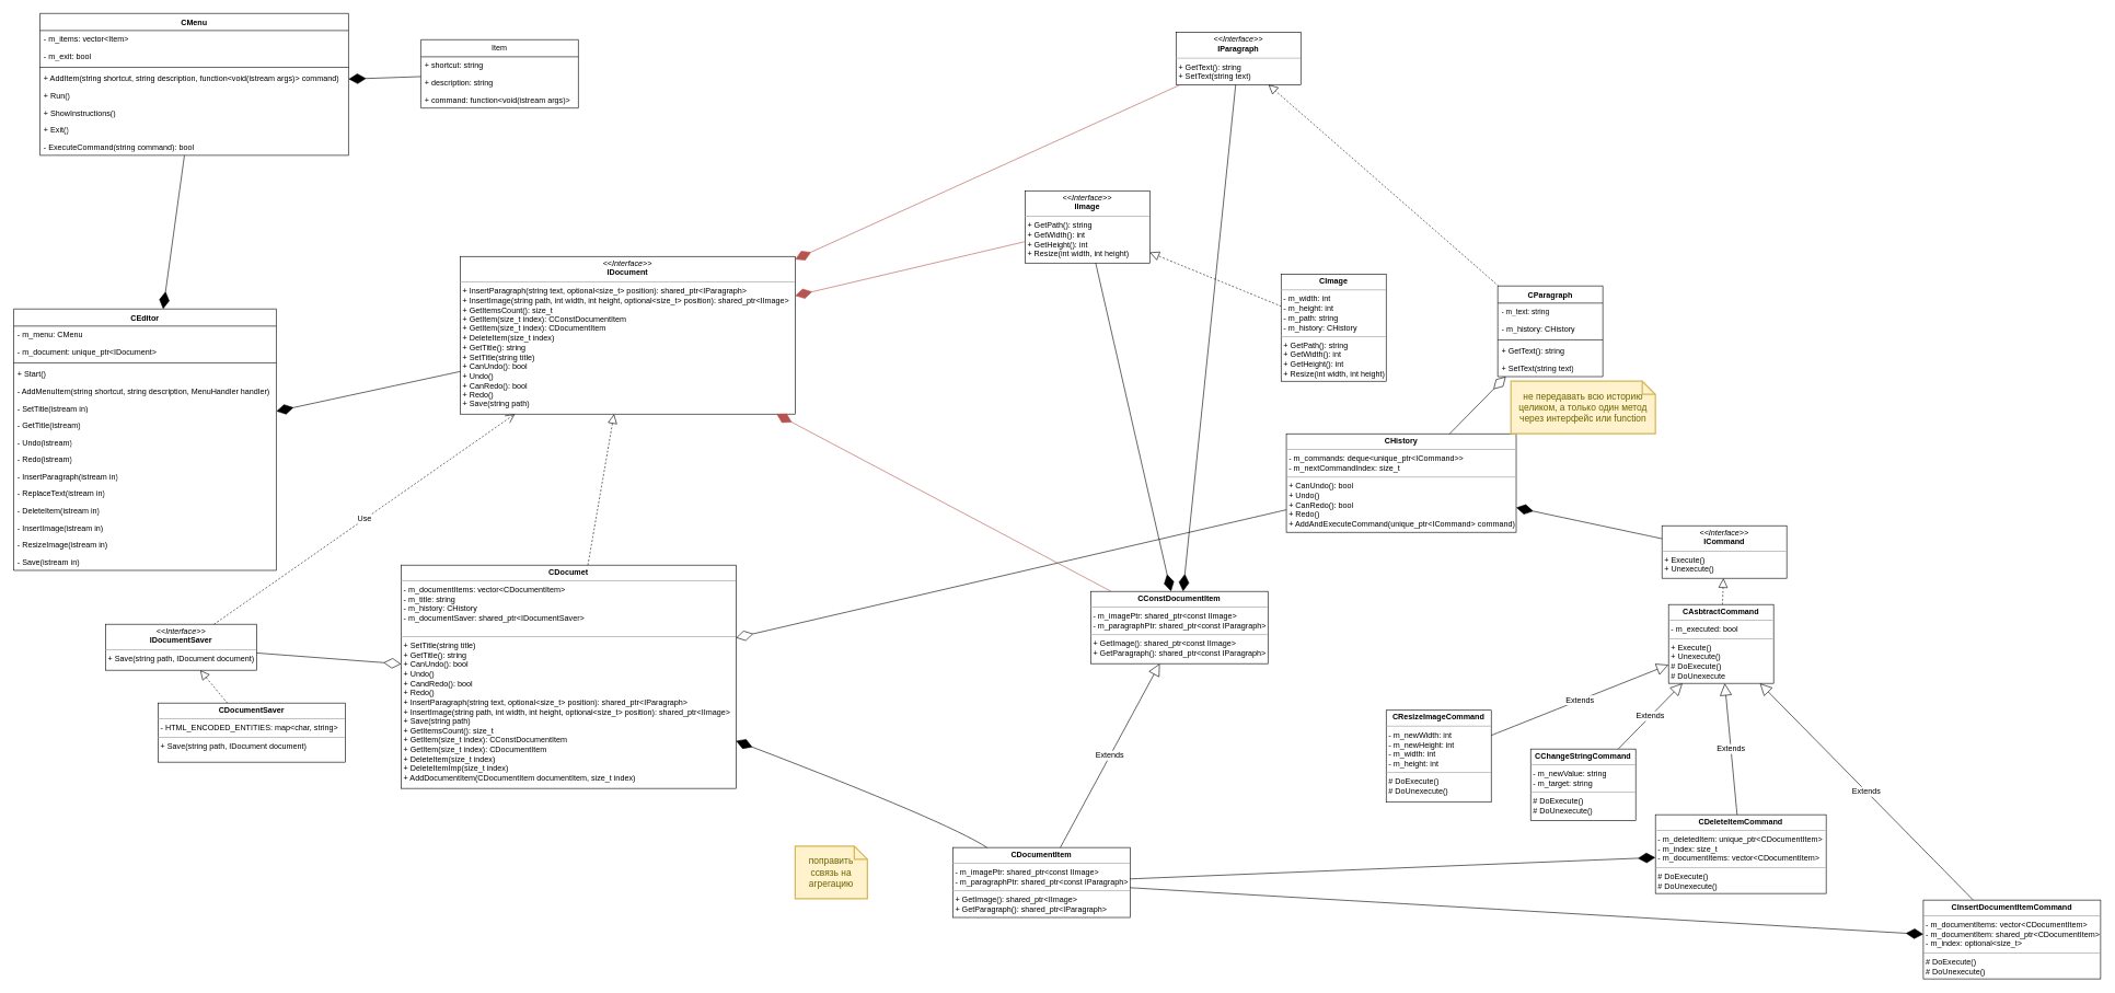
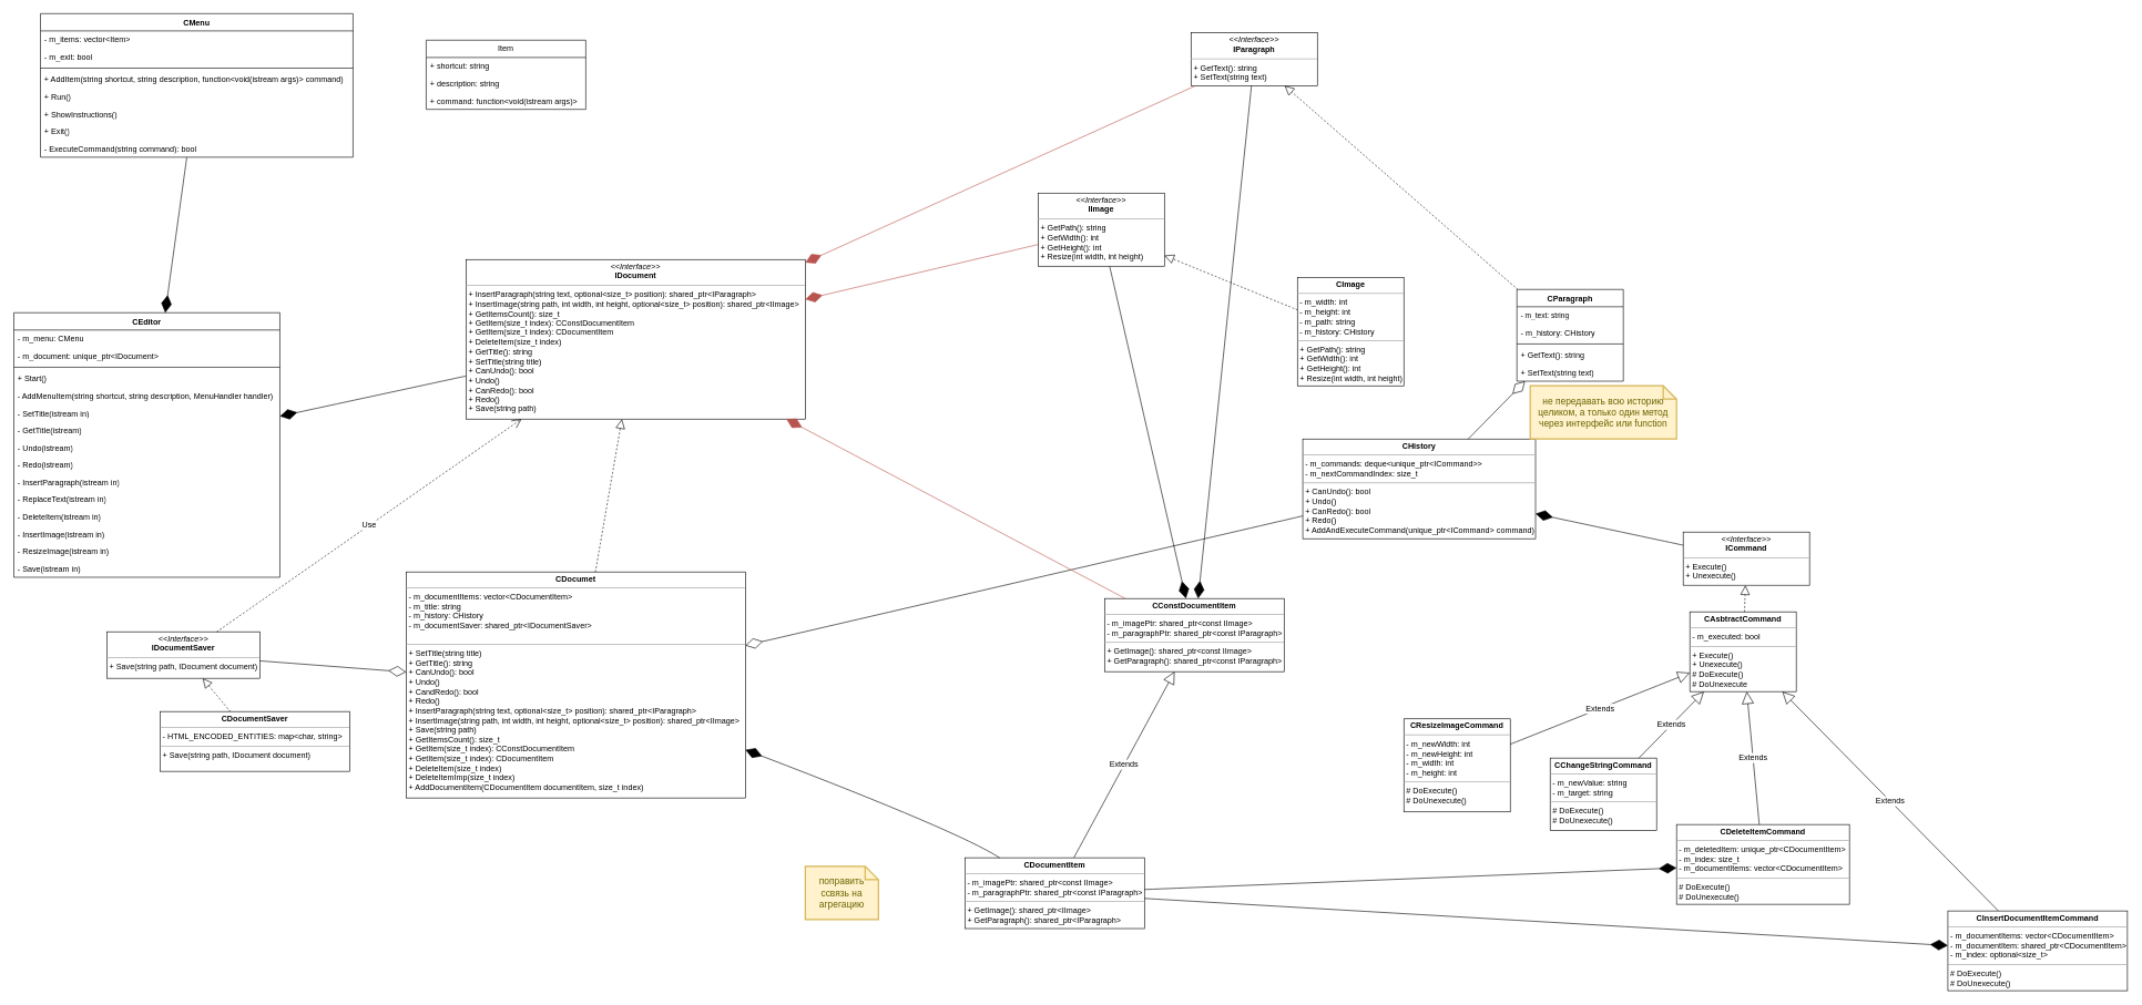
- <mxCell id="60" value="" style="endArrow=diamondThin;endFill=1;endSize=24;html=1;rounded=0;fontSize=12;curved=1;" parent="1" source="27" target="18" edge="1"><mxGeometry width="160" relative="1" as="geometry"><mxPoint x="750" y="360" as="sourcePoint" /><mxPoint x="910" y="360" as="targetPoint" /></mxGeometry></mxCell>
- <mxCell id="80" value="поправить ссвязь на агрегацию" style="shape=note;strokeWidth=2;fontSize=14;size=20;whiteSpace=wrap;html=1;fillColor=#fff2cc;strokeColor=#d6b656;fontColor=#666600;" vertex="1" parent="1"><mxGeometry x="1210" y="1288" width="110.0" height="80" as="geometry" /></mxCell>
+ <mxCell id="80" value="поправить ссвязь на агрегацию" style="shape=note;strokeWidth=2;fontSize=14;size=20;whiteSpace=wrap;html=1;fillColor=#fff2cc;strokeColor=#d6b656;fontColor=#666600;" vertex="1" parent="1"><mxGeometry x="1210" y="1303" width="110.0" height="80" as="geometry" /></mxCell>
